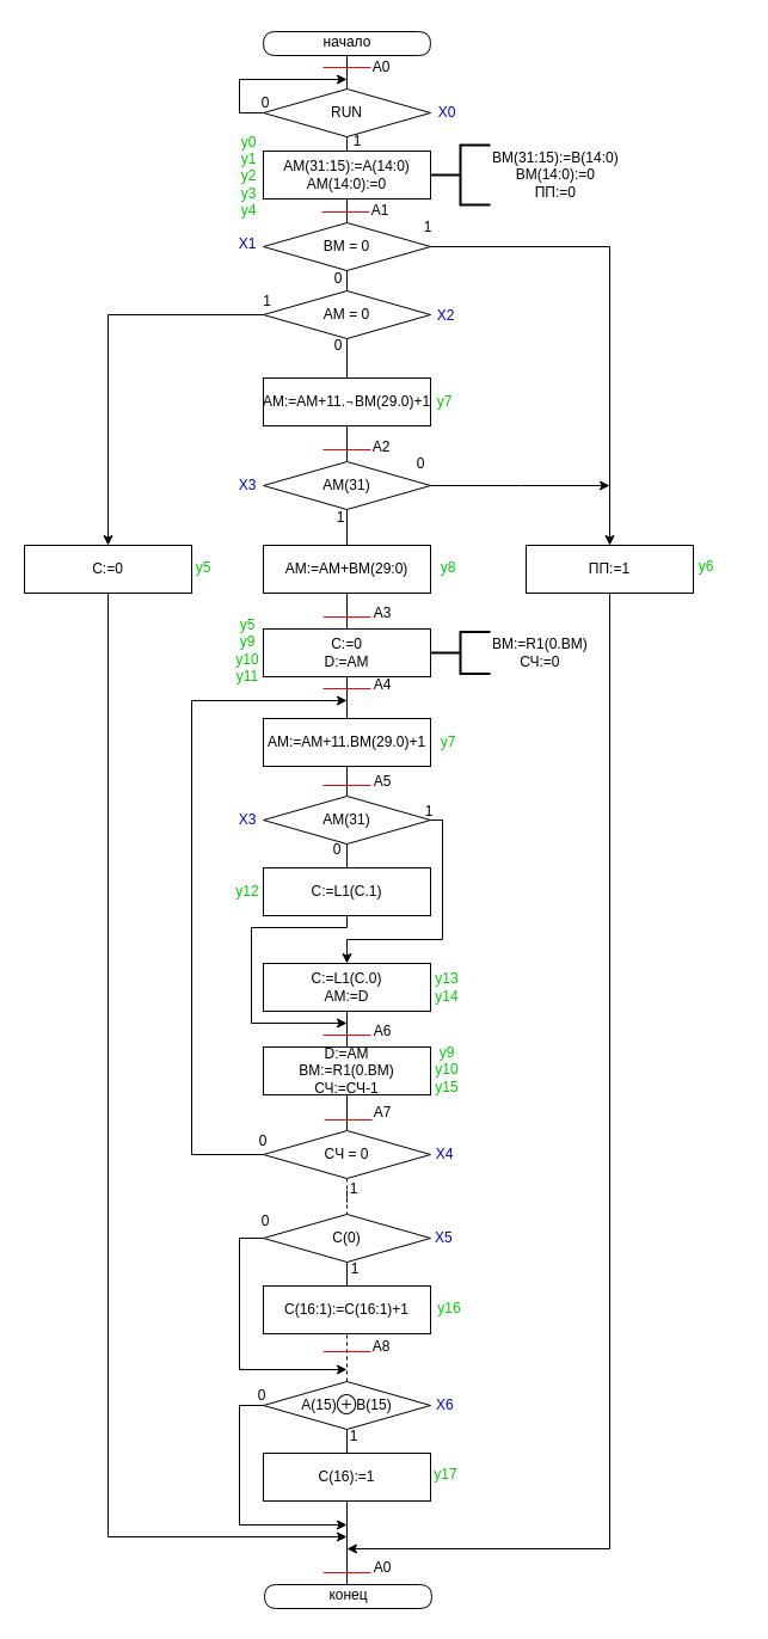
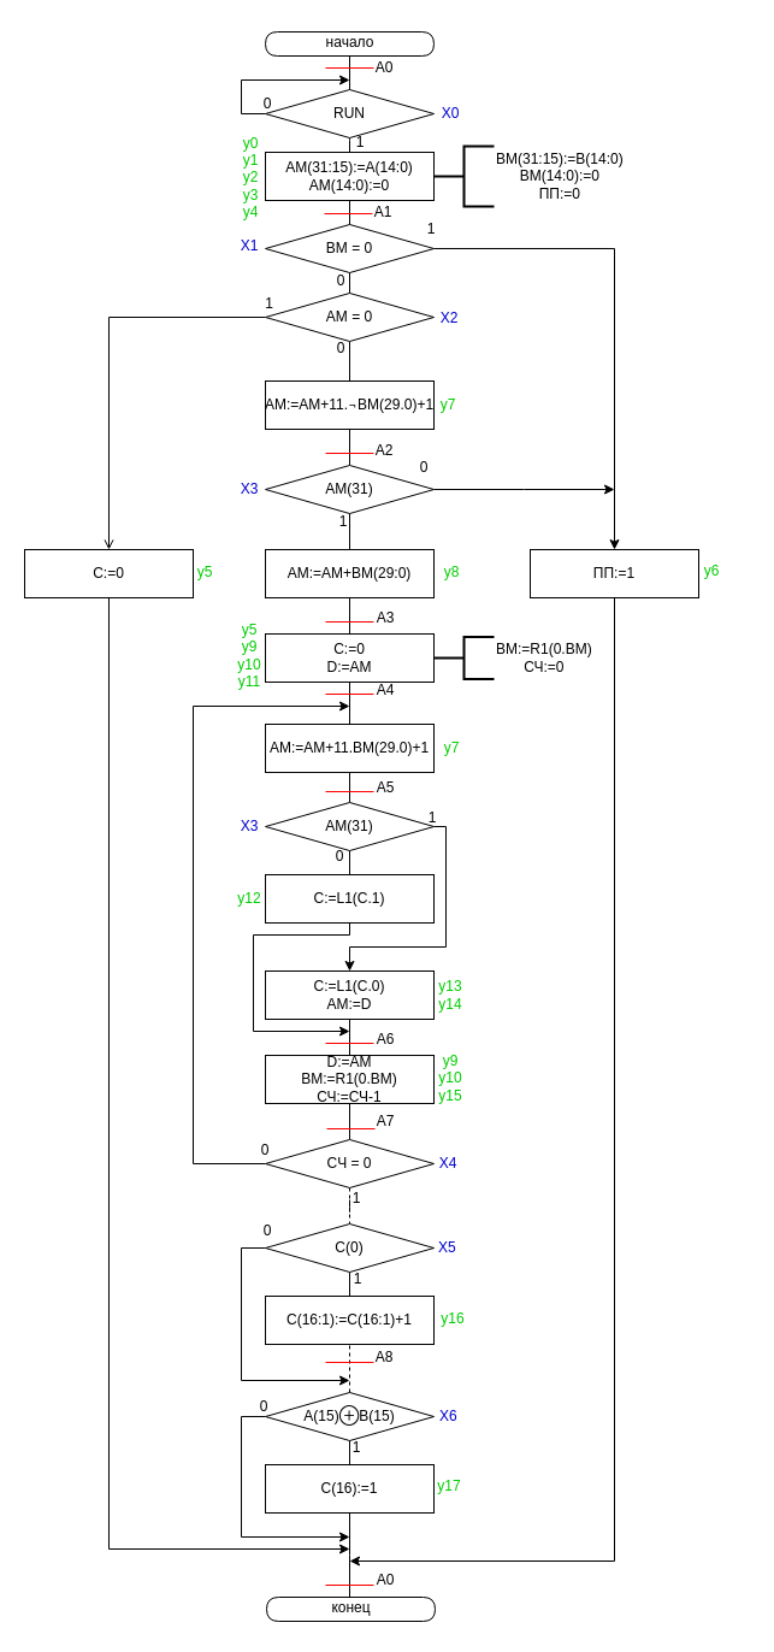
- <mxCell id="18" style="edgeStyle=orthogonalEdgeStyle;rounded=0;orthogonalLoop=1;jettySize=auto;html=1;entryX=0.5;entryY=0;entryDx=0;entryDy=0;" parent="1" source="19" target="74" edge="1"><mxGeometry relative="1" as="geometry" /></mxCell>
+ <mxCell id="18" style="edgeStyle=orthogonalEdgeStyle;rounded=0;orthogonalLoop=1;jettySize=auto;html=1;entryX=0.5;entryY=0;entryDx=0;entryDy=0;endArrow=open;" parent="1" source="19" target="74" edge="1"><mxGeometry relative="1" as="geometry" /></mxCell>
